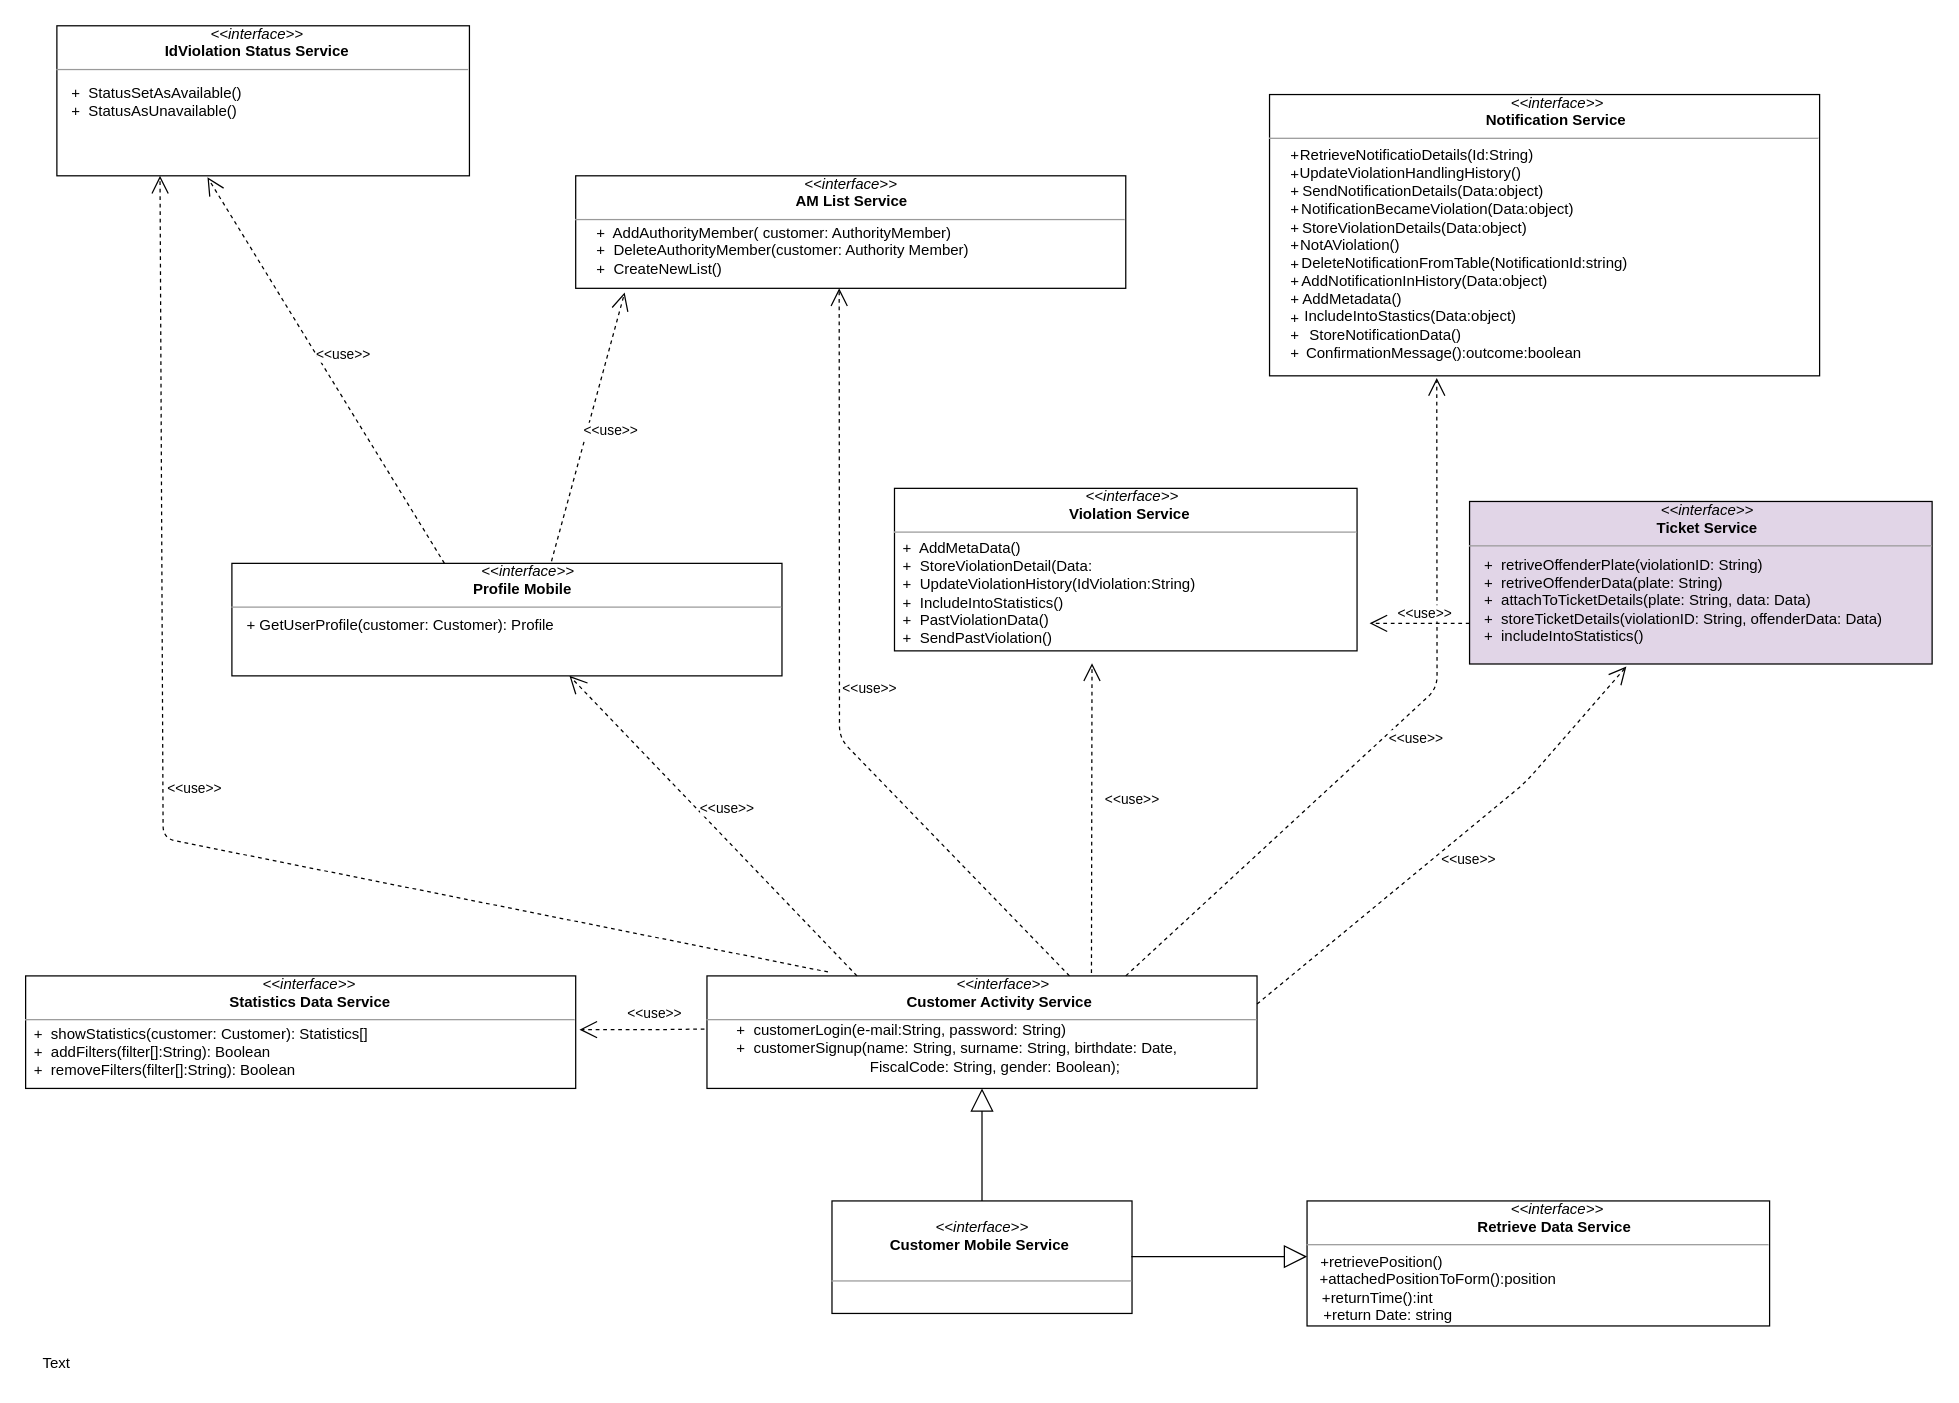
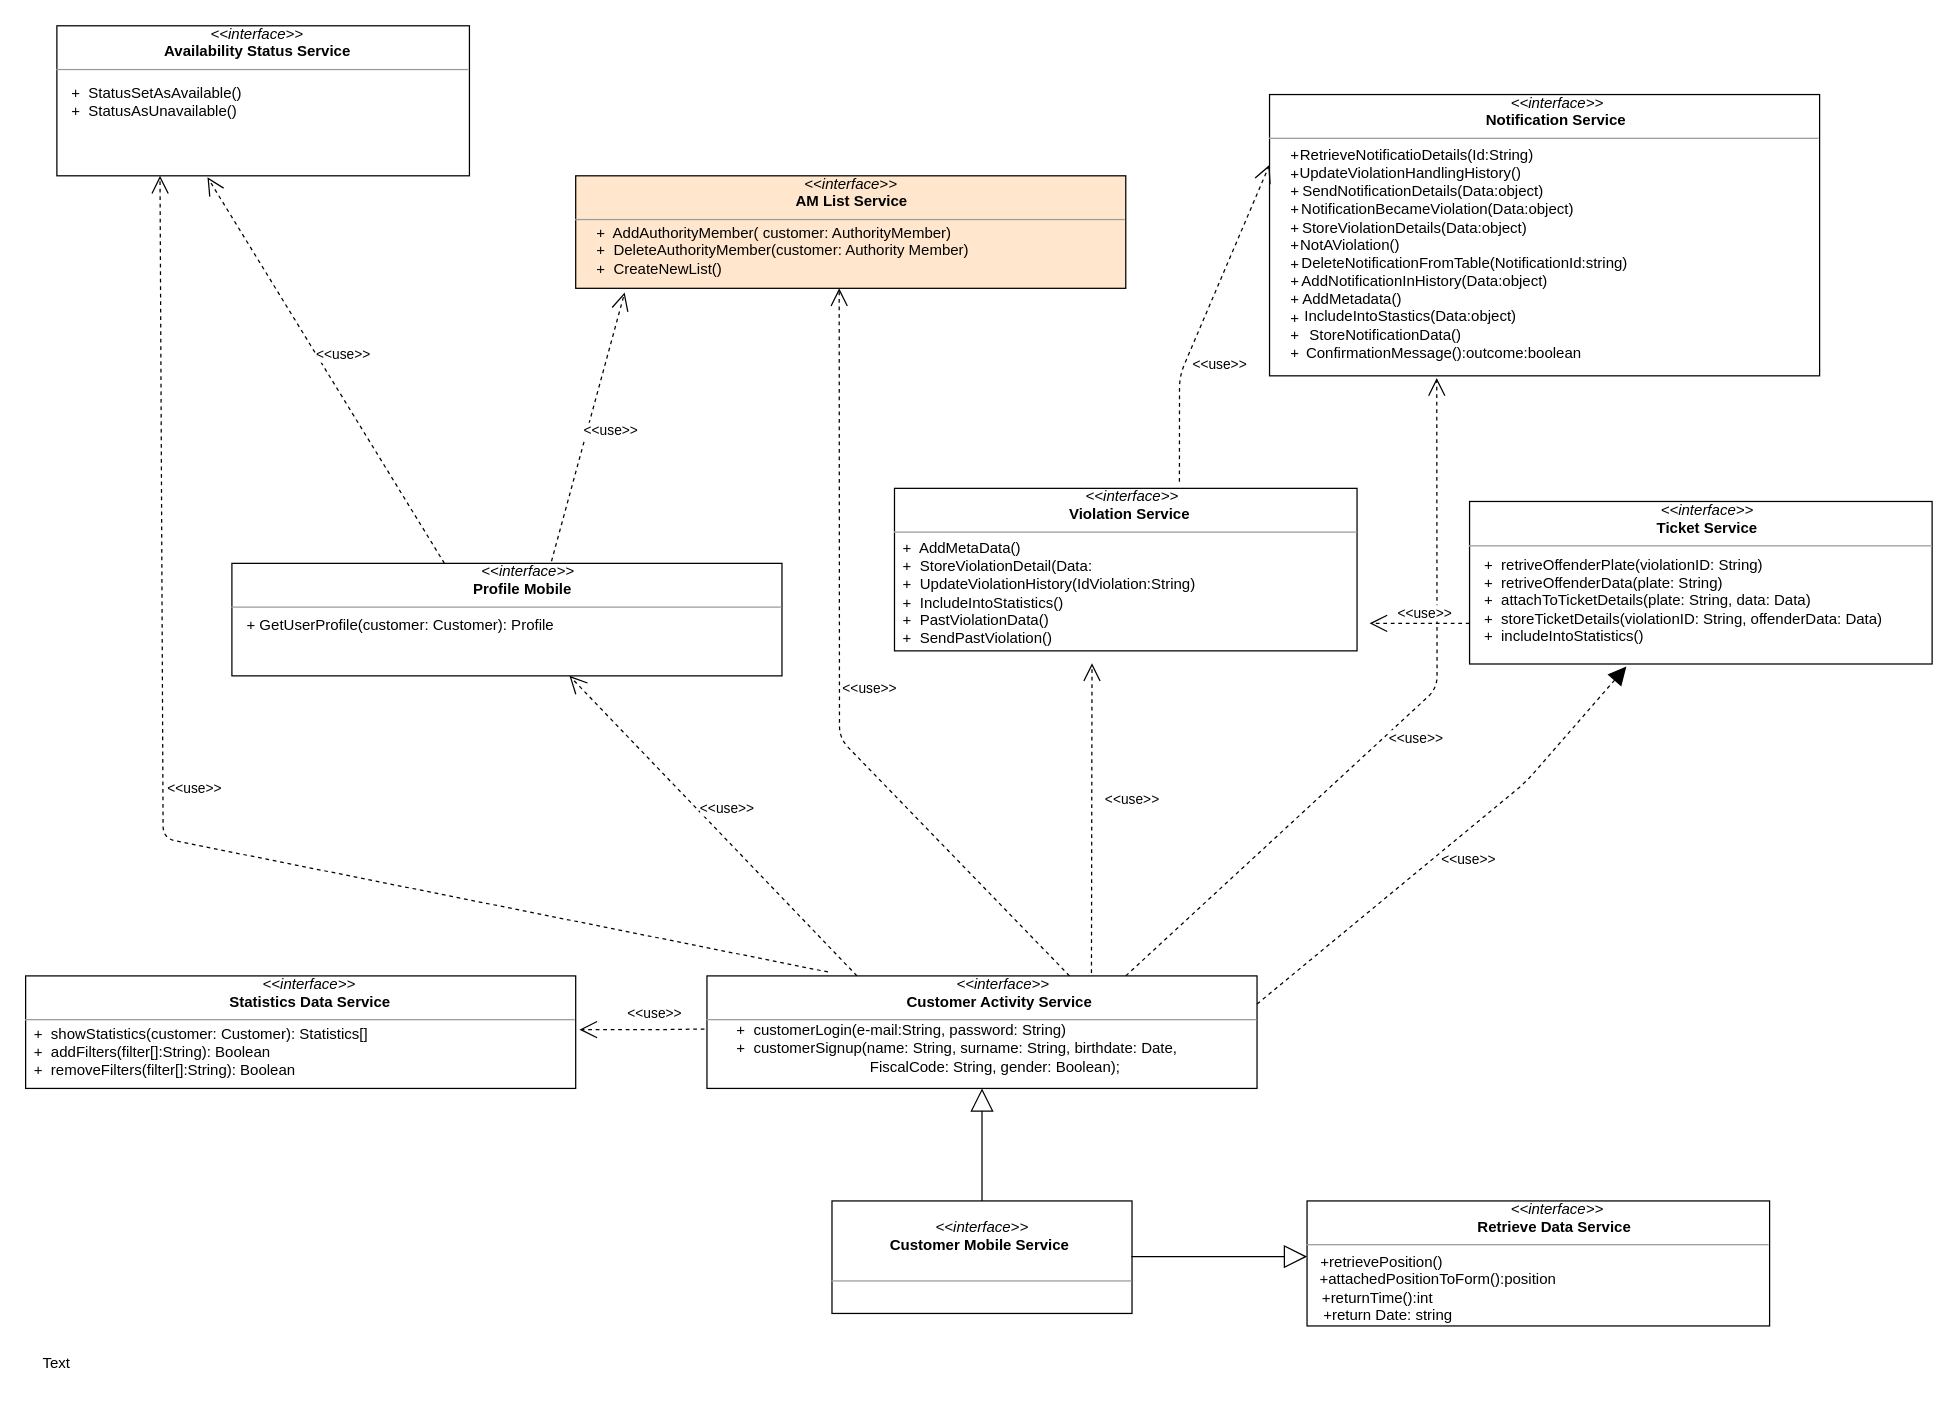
- <mxCell id="23" value="&lt;div&gt;&lt;i&gt;&amp;nbsp;&amp;nbsp;&amp;nbsp;&amp;nbsp;&amp;nbsp;&amp;nbsp;&amp;nbsp;&amp;nbsp;&amp;nbsp;&amp;nbsp;&amp;nbsp;&amp;nbsp;&amp;nbsp;&amp;nbsp;&amp;nbsp;&amp;nbsp;&amp;nbsp;&amp;nbsp;&amp;nbsp;&amp;nbsp;&amp;nbsp;&amp;nbsp;&amp;nbsp;&amp;nbsp;&amp;nbsp;&amp;nbsp;&amp;nbsp;&amp;nbsp;&amp;nbsp;&amp;nbsp;&amp;nbsp;&amp;nbsp;&amp;nbsp;&amp;nbsp;&amp;nbsp;&amp;nbsp; &amp;lt;&amp;lt;interface&amp;gt;&amp;gt;&lt;/i&gt;&lt;/div&gt;&lt;div&gt;&lt;b&gt;&amp;nbsp;&amp;nbsp;&amp;nbsp;&amp;nbsp;&amp;nbsp;&amp;nbsp;&amp;nbsp;&amp;nbsp;&amp;nbsp;&amp;nbsp;&amp;nbsp;&amp;nbsp;&amp;nbsp;&amp;nbsp;&amp;nbsp;&amp;nbsp;&amp;nbsp;&amp;nbsp;&amp;nbsp;&amp;nbsp;&amp;nbsp;&amp;nbsp;&amp;nbsp;&amp;nbsp;&amp;nbsp; IdViolation Status Service&lt;br&gt;&lt;/b&gt;&lt;/div&gt;&lt;hr size=&quot;1&quot;&gt;" style="verticalAlign=top;align=left;overflow=fill;fontSize=12;fontFamily=Helvetica;html=1;" parent="1" vertex="1"><mxGeometry x="45" y="20" width="330" height="120" as="geometry" /></mxCell>
+ <mxCell id="23" value="&lt;div&gt;&lt;i&gt;&amp;nbsp;&amp;nbsp;&amp;nbsp;&amp;nbsp;&amp;nbsp;&amp;nbsp;&amp;nbsp;&amp;nbsp;&amp;nbsp;&amp;nbsp;&amp;nbsp;&amp;nbsp;&amp;nbsp;&amp;nbsp;&amp;nbsp;&amp;nbsp;&amp;nbsp;&amp;nbsp;&amp;nbsp;&amp;nbsp;&amp;nbsp;&amp;nbsp;&amp;nbsp;&amp;nbsp;&amp;nbsp;&amp;nbsp;&amp;nbsp;&amp;nbsp;&amp;nbsp;&amp;nbsp;&amp;nbsp;&amp;nbsp;&amp;nbsp;&amp;nbsp;&amp;nbsp;&amp;nbsp; &amp;lt;&amp;lt;interface&amp;gt;&amp;gt;&lt;/i&gt;&lt;/div&gt;&lt;div&gt;&lt;b&gt;&amp;nbsp;&amp;nbsp;&amp;nbsp;&amp;nbsp;&amp;nbsp;&amp;nbsp;&amp;nbsp;&amp;nbsp;&amp;nbsp;&amp;nbsp;&amp;nbsp;&amp;nbsp;&amp;nbsp;&amp;nbsp;&amp;nbsp;&amp;nbsp;&amp;nbsp;&amp;nbsp;&amp;nbsp;&amp;nbsp;&amp;nbsp;&amp;nbsp;&amp;nbsp;&amp;nbsp;&amp;nbsp; Availability Status Service&lt;br&gt;&lt;/b&gt;&lt;/div&gt;&lt;hr size=&quot;1&quot;&gt;" style="verticalAlign=top;align=left;overflow=fill;fontSize=12;fontFamily=Helvetica;html=1;" parent="1" vertex="1"><mxGeometry x="45" y="20" width="330" height="120" as="geometry" /></mxCell>
- <mxCell id="10" value="&lt;div&gt;&lt;i&gt;&amp;nbsp;&amp;nbsp;&amp;nbsp;&amp;nbsp;&amp;nbsp;&amp;nbsp;&amp;nbsp;&amp;nbsp;&amp;nbsp;&amp;nbsp;&amp;nbsp;&amp;nbsp;&amp;nbsp;&amp;nbsp;&amp;nbsp;&amp;nbsp;&amp;nbsp;&amp;nbsp;&amp;nbsp;&amp;nbsp;&amp;nbsp;&amp;nbsp;&amp;nbsp;&amp;nbsp;&amp;nbsp;&amp;nbsp;&amp;nbsp;&amp;nbsp;&amp;nbsp;&amp;nbsp;&amp;nbsp;&amp;nbsp;&amp;nbsp;&amp;nbsp;&amp;nbsp;&amp;nbsp;&amp;nbsp;&amp;nbsp;&amp;nbsp;&amp;nbsp;&amp;nbsp;&amp;nbsp;&amp;nbsp;&amp;nbsp;&amp;nbsp;&amp;nbsp;&amp;nbsp;&amp;nbsp;&amp;nbsp;&amp;nbsp;&amp;nbsp;&amp;nbsp;&amp;nbsp;&amp;nbsp; &amp;lt;&amp;lt;interface&amp;gt;&amp;gt;&lt;/i&gt;&lt;/div&gt;&lt;div&gt;&lt;b&gt;&amp;nbsp;&amp;nbsp;&amp;nbsp;&amp;nbsp;&amp;nbsp;&amp;nbsp;&amp;nbsp;&amp;nbsp;&amp;nbsp;&amp;nbsp;&amp;nbsp;&amp;nbsp;&amp;nbsp;&amp;nbsp;&amp;nbsp;&amp;nbsp;&amp;nbsp;&amp;nbsp;&amp;nbsp;&amp;nbsp;&amp;nbsp;&amp;nbsp;&amp;nbsp;&amp;nbsp;&amp;nbsp;&amp;nbsp;&amp;nbsp;&amp;nbsp;&amp;nbsp;&amp;nbsp;&amp;nbsp;&amp;nbsp;&amp;nbsp;&amp;nbsp;&amp;nbsp;&amp;nbsp;&amp;nbsp;&amp;nbsp;&amp;nbsp;&amp;nbsp;&amp;nbsp;&amp;nbsp;&amp;nbsp;&amp;nbsp;&amp;nbsp;&amp;nbsp;&amp;nbsp;&amp;nbsp;&amp;nbsp;&amp;nbsp;&amp;nbsp;&amp;nbsp; AM List Service&lt;br&gt;&lt;/b&gt;&lt;/div&gt;&lt;hr size=&quot;1&quot;&gt;" style="verticalAlign=top;align=left;overflow=fill;fontSize=12;fontFamily=Helvetica;html=1;" parent="1" vertex="1"><mxGeometry x="460" y="140" width="440" height="90" as="geometry" /></mxCell>
+ <mxCell id="10" value="&lt;div&gt;&lt;i&gt;&amp;nbsp;&amp;nbsp;&amp;nbsp;&amp;nbsp;&amp;nbsp;&amp;nbsp;&amp;nbsp;&amp;nbsp;&amp;nbsp;&amp;nbsp;&amp;nbsp;&amp;nbsp;&amp;nbsp;&amp;nbsp;&amp;nbsp;&amp;nbsp;&amp;nbsp;&amp;nbsp;&amp;nbsp;&amp;nbsp;&amp;nbsp;&amp;nbsp;&amp;nbsp;&amp;nbsp;&amp;nbsp;&amp;nbsp;&amp;nbsp;&amp;nbsp;&amp;nbsp;&amp;nbsp;&amp;nbsp;&amp;nbsp;&amp;nbsp;&amp;nbsp;&amp;nbsp;&amp;nbsp;&amp;nbsp;&amp;nbsp;&amp;nbsp;&amp;nbsp;&amp;nbsp;&amp;nbsp;&amp;nbsp;&amp;nbsp;&amp;nbsp;&amp;nbsp;&amp;nbsp;&amp;nbsp;&amp;nbsp;&amp;nbsp;&amp;nbsp;&amp;nbsp;&amp;nbsp;&amp;nbsp; &amp;lt;&amp;lt;interface&amp;gt;&amp;gt;&lt;/i&gt;&lt;/div&gt;&lt;div&gt;&lt;b&gt;&amp;nbsp;&amp;nbsp;&amp;nbsp;&amp;nbsp;&amp;nbsp;&amp;nbsp;&amp;nbsp;&amp;nbsp;&amp;nbsp;&amp;nbsp;&amp;nbsp;&amp;nbsp;&amp;nbsp;&amp;nbsp;&amp;nbsp;&amp;nbsp;&amp;nbsp;&amp;nbsp;&amp;nbsp;&amp;nbsp;&amp;nbsp;&amp;nbsp;&amp;nbsp;&amp;nbsp;&amp;nbsp;&amp;nbsp;&amp;nbsp;&amp;nbsp;&amp;nbsp;&amp;nbsp;&amp;nbsp;&amp;nbsp;&amp;nbsp;&amp;nbsp;&amp;nbsp;&amp;nbsp;&amp;nbsp;&amp;nbsp;&amp;nbsp;&amp;nbsp;&amp;nbsp;&amp;nbsp;&amp;nbsp;&amp;nbsp;&amp;nbsp;&amp;nbsp;&amp;nbsp;&amp;nbsp;&amp;nbsp;&amp;nbsp;&amp;nbsp;&amp;nbsp; AM List Service&lt;br&gt;&lt;/b&gt;&lt;/div&gt;&lt;hr size=&quot;1&quot;&gt;" style="verticalAlign=top;align=left;overflow=fill;fontSize=12;fontFamily=Helvetica;html=1;fillColor=#ffe6cc;" parent="1" vertex="1"><mxGeometry x="460" y="140" width="440" height="90" as="geometry" /></mxCell>
+ <mxCell id="20" value="&amp;lt;&amp;lt;use&amp;gt;&amp;gt;" style="endArrow=open;endSize=12;dashed=1;html=1;entryX=0;entryY=0.25;entryDx=0;entryDy=0;exitX=0.616;exitY=-0.041;exitDx=0;exitDy=0;exitPerimeter=0;" parent="1" source="19" target="14" edge="1"><mxGeometry x="-0.218" y="-26" width="160" relative="1" as="geometry"><mxPoint x="785" y="390" as="sourcePoint" /><mxPoint x="1100.12" y="91.76" as="targetPoint" /><mxPoint y="-1" as="offset" /><Array as="points"><mxPoint x="943" y="300" /></Array></mxGeometry></mxCell>
- <mxCell id="27" value="&lt;div&gt;&lt;i&gt;&amp;nbsp;&amp;nbsp;&amp;nbsp;&amp;nbsp;&amp;nbsp;&amp;nbsp;&amp;nbsp;&amp;nbsp;&amp;nbsp;&amp;nbsp;&amp;nbsp;&amp;nbsp;&amp;nbsp;&amp;nbsp;&amp;nbsp;&amp;nbsp; &amp;nbsp; &amp;nbsp; &amp;nbsp; &amp;nbsp; &amp;nbsp; &amp;nbsp; &amp;nbsp; &amp;nbsp;&amp;nbsp; &amp;nbsp;&amp;nbsp;&amp;nbsp;&amp;nbsp;&amp;nbsp;&amp;nbsp;&amp;nbsp;&amp;nbsp;&amp;nbsp;&amp;nbsp;&amp;nbsp; &amp;lt;&amp;lt;interface&amp;gt;&amp;gt;&lt;/i&gt;&lt;/div&gt;&lt;div&gt;&amp;nbsp; &amp;nbsp; &amp;nbsp; &amp;nbsp; &amp;nbsp; &amp;nbsp; &amp;nbsp; &amp;nbsp;&lt;b&gt; &amp;nbsp; &amp;nbsp;&amp;nbsp;&amp;nbsp;&amp;nbsp;&amp;nbsp;&amp;nbsp;&amp;nbsp;&amp;nbsp;&amp;nbsp;&amp;nbsp; &amp;nbsp; &amp;nbsp; &amp;nbsp; &amp;nbsp; &amp;nbsp; &amp;nbsp;&amp;nbsp;&amp;nbsp;&amp;nbsp;&amp;nbsp; Ticket Service&lt;/b&gt;&lt;/div&gt;&lt;hr size=&quot;1&quot;&gt;" style="verticalAlign=top;align=left;overflow=fill;fontSize=12;fontFamily=Helvetica;html=1;fillColor=#e1d5e7;" parent="1" vertex="1"><mxGeometry x="1175" y="400.5" width="370" height="130" as="geometry" /></mxCell>
+ <mxCell id="27" value="&lt;div&gt;&lt;i&gt;&amp;nbsp;&amp;nbsp;&amp;nbsp;&amp;nbsp;&amp;nbsp;&amp;nbsp;&amp;nbsp;&amp;nbsp;&amp;nbsp;&amp;nbsp;&amp;nbsp;&amp;nbsp;&amp;nbsp;&amp;nbsp;&amp;nbsp;&amp;nbsp; &amp;nbsp; &amp;nbsp; &amp;nbsp; &amp;nbsp; &amp;nbsp; &amp;nbsp; &amp;nbsp; &amp;nbsp;&amp;nbsp; &amp;nbsp;&amp;nbsp;&amp;nbsp;&amp;nbsp;&amp;nbsp;&amp;nbsp;&amp;nbsp;&amp;nbsp;&amp;nbsp;&amp;nbsp;&amp;nbsp; &amp;lt;&amp;lt;interface&amp;gt;&amp;gt;&lt;/i&gt;&lt;/div&gt;&lt;div&gt;&amp;nbsp; &amp;nbsp; &amp;nbsp; &amp;nbsp; &amp;nbsp; &amp;nbsp; &amp;nbsp; &amp;nbsp;&lt;b&gt; &amp;nbsp; &amp;nbsp;&amp;nbsp;&amp;nbsp;&amp;nbsp;&amp;nbsp;&amp;nbsp;&amp;nbsp;&amp;nbsp;&amp;nbsp;&amp;nbsp; &amp;nbsp; &amp;nbsp; &amp;nbsp; &amp;nbsp; &amp;nbsp; &amp;nbsp;&amp;nbsp;&amp;nbsp;&amp;nbsp;&amp;nbsp; Ticket Service&lt;/b&gt;&lt;/div&gt;&lt;hr size=&quot;1&quot;&gt;" style="verticalAlign=top;align=left;overflow=fill;fontSize=12;fontFamily=Helvetica;html=1;" parent="1" vertex="1"><mxGeometry x="1175" y="400.5" width="370" height="130" as="geometry" /></mxCell>
- <mxCell id="28" value="&amp;lt;&amp;lt;use&amp;gt;&amp;gt;" style="endArrow=open;endSize=12;dashed=1;html=1;entryX=0.339;entryY=1.016;entryDx=0;entryDy=0;entryPerimeter=0;exitX=1;exitY=0.25;exitDx=0;exitDy=0;" parent="1" target="27" edge="1" source="4"><mxGeometry x="0.019" y="-18" width="160" relative="1" as="geometry"><mxPoint x="1005" y="845" as="sourcePoint" /><mxPoint x="1253.76" y="351.68" as="targetPoint" /><mxPoint as="offset" /><Array as="points"><mxPoint x="1220" y="625" /></Array></mxGeometry></mxCell>
+ <mxCell id="28" value="&amp;lt;&amp;lt;use&amp;gt;&amp;gt;" style="endArrow=block;endSize=12;dashed=1;html=1;entryX=0.339;entryY=1.016;entryDx=0;entryDy=0;entryPerimeter=0;exitX=1;exitY=0.25;exitDx=0;exitDy=0;" parent="1" target="27" edge="1" source="4"><mxGeometry x="0.019" y="-18" width="160" relative="1" as="geometry"><mxPoint x="1005" y="845" as="sourcePoint" /><mxPoint x="1253.76" y="351.68" as="targetPoint" /><mxPoint as="offset" /><Array as="points"><mxPoint x="1220" y="625" /></Array></mxGeometry></mxCell>
